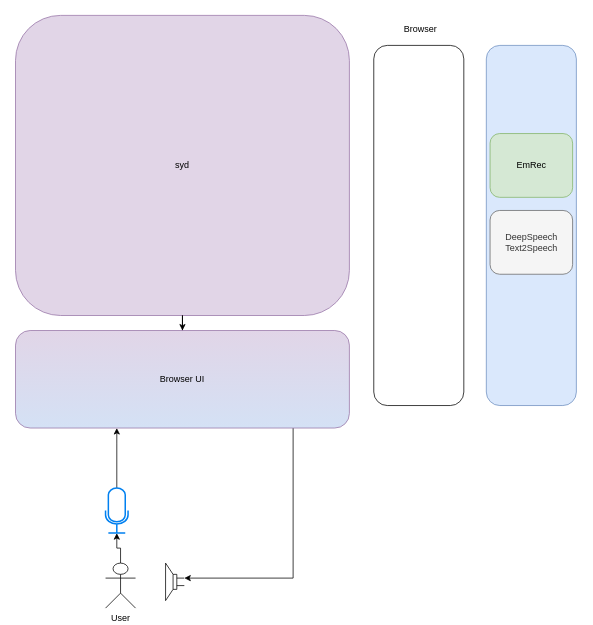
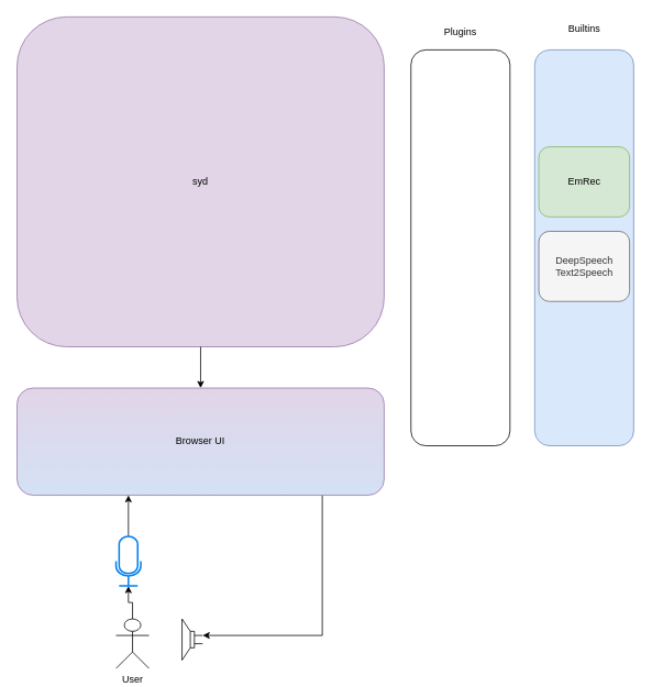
+ <mxCell id="11" value="Builtins" style="text;html=1;strokeColor=none;fillColor=none;align=center;verticalAlign=middle;whiteSpace=wrap;rounded=0;" vertex="1" parent="1"><mxGeometry x="687.5" y="25" width="40" height="20" as="geometry" /></mxCell>
- <mxCell id="16" value="&lt;span style=&quot;caret-color: rgb(0, 0, 0); font-family: Helvetica; font-size: 12px; font-style: normal; font-variant-caps: normal; font-weight: normal; letter-spacing: normal; text-align: center; text-indent: 0px; text-transform: none; word-spacing: 0px; -webkit-text-stroke-width: 0px; text-decoration: none; float: none; display: inline !important;&quot;&gt;Browser&lt;/span&gt;" style="text;whiteSpace=wrap;html=1;" vertex="1" parent="1"><mxGeometry x="536.25" y="25" width="42.5" height="30" as="geometry" /></mxCell>
+ <mxCell id="16" value="&lt;span style=&quot;caret-color: rgb(0, 0, 0); font-family: Helvetica; font-size: 12px; font-style: normal; font-variant-caps: normal; font-weight: normal; letter-spacing: normal; text-align: center; text-indent: 0px; text-transform: none; word-spacing: 0px; -webkit-text-stroke-width: 0px; text-decoration: none; float: none; display: inline !important;&quot;&gt;Plugins&lt;/span&gt;" style="text;whiteSpace=wrap;html=1;" vertex="1" parent="1"><mxGeometry x="536.25" y="25" width="42.5" height="30" as="geometry" /></mxCell>
- <mxCell id="14" value="Browser UI" style="rounded=1;whiteSpace=wrap;html=1;fillColor=#e1d5e7;strokeColor=#9673a6;gradientColor=#D4E1F5;" vertex="1" parent="1"><mxGeometry x="20" width="445" height="130" as="geometry" y="440" /></mxCell>
+ <mxCell id="14" value="Browser UI" style="rounded=1;whiteSpace=wrap;html=1;fillColor=#e1d5e7;strokeColor=#9673a6;gradientColor=#D4E1F5;" vertex="1" parent="1"><mxGeometry x="20" y="470" width="445" height="130" as="geometry" /></mxCell>
